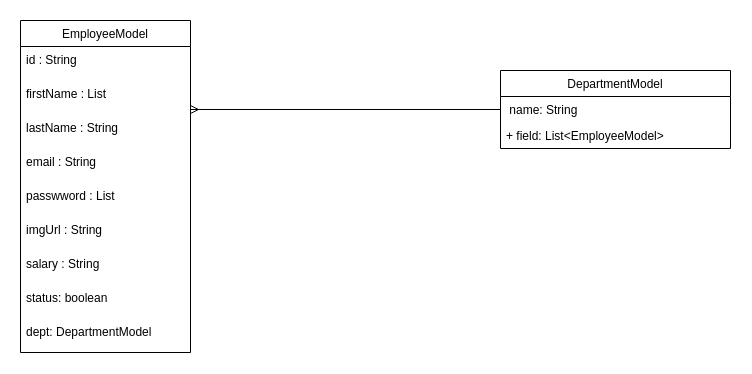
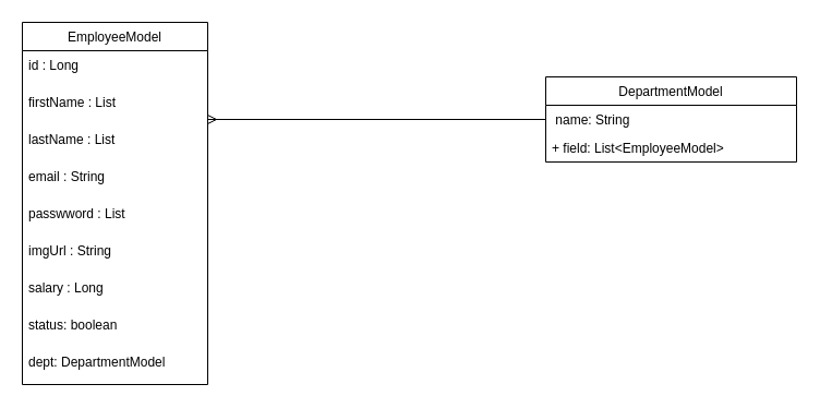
- <mxCell id="3" value="id : String&#10;" style="text;strokeColor=none;fillColor=none;align=left;verticalAlign=top;spacingLeft=4;spacingRight=4;overflow=hidden;rotatable=0;points=[[0,0.5],[1,0.5]];portConstraint=eastwest;" vertex="1" parent="2"><mxGeometry y="26" width="170" height="34" as="geometry" /></mxCell>
+ <mxCell id="3" value="id : Long&#10;" style="text;strokeColor=none;fillColor=none;align=left;verticalAlign=top;spacingLeft=4;spacingRight=4;overflow=hidden;rotatable=0;points=[[0,0.5],[1,0.5]];portConstraint=eastwest;" vertex="1" parent="2"><mxGeometry y="26" width="170" height="34" as="geometry" /></mxCell>
- <mxCell id="5" value="lastName : String&#10;" style="text;strokeColor=none;fillColor=none;align=left;verticalAlign=top;spacingLeft=4;spacingRight=4;overflow=hidden;rotatable=0;points=[[0,0.5],[1,0.5]];portConstraint=eastwest;" vertex="1" parent="2"><mxGeometry y="94" width="170" height="34" as="geometry" /></mxCell>
+ <mxCell id="5" value="lastName : List&#10;" style="text;strokeColor=none;fillColor=none;align=left;verticalAlign=top;spacingLeft=4;spacingRight=4;overflow=hidden;rotatable=0;points=[[0,0.5],[1,0.5]];portConstraint=eastwest;" vertex="1" parent="2"><mxGeometry y="94" width="170" height="34" as="geometry" /></mxCell>
- <mxCell id="9" value="salary : String&#10;" style="text;strokeColor=none;fillColor=none;align=left;verticalAlign=top;spacingLeft=4;spacingRight=4;overflow=hidden;rotatable=0;points=[[0,0.5],[1,0.5]];portConstraint=eastwest;" vertex="1" parent="2"><mxGeometry y="230" width="170" height="34" as="geometry" /></mxCell>
+ <mxCell id="9" value="salary : Long&#10;" style="text;strokeColor=none;fillColor=none;align=left;verticalAlign=top;spacingLeft=4;spacingRight=4;overflow=hidden;rotatable=0;points=[[0,0.5],[1,0.5]];portConstraint=eastwest;" vertex="1" parent="2"><mxGeometry y="230" width="170" height="34" as="geometry" /></mxCell>
